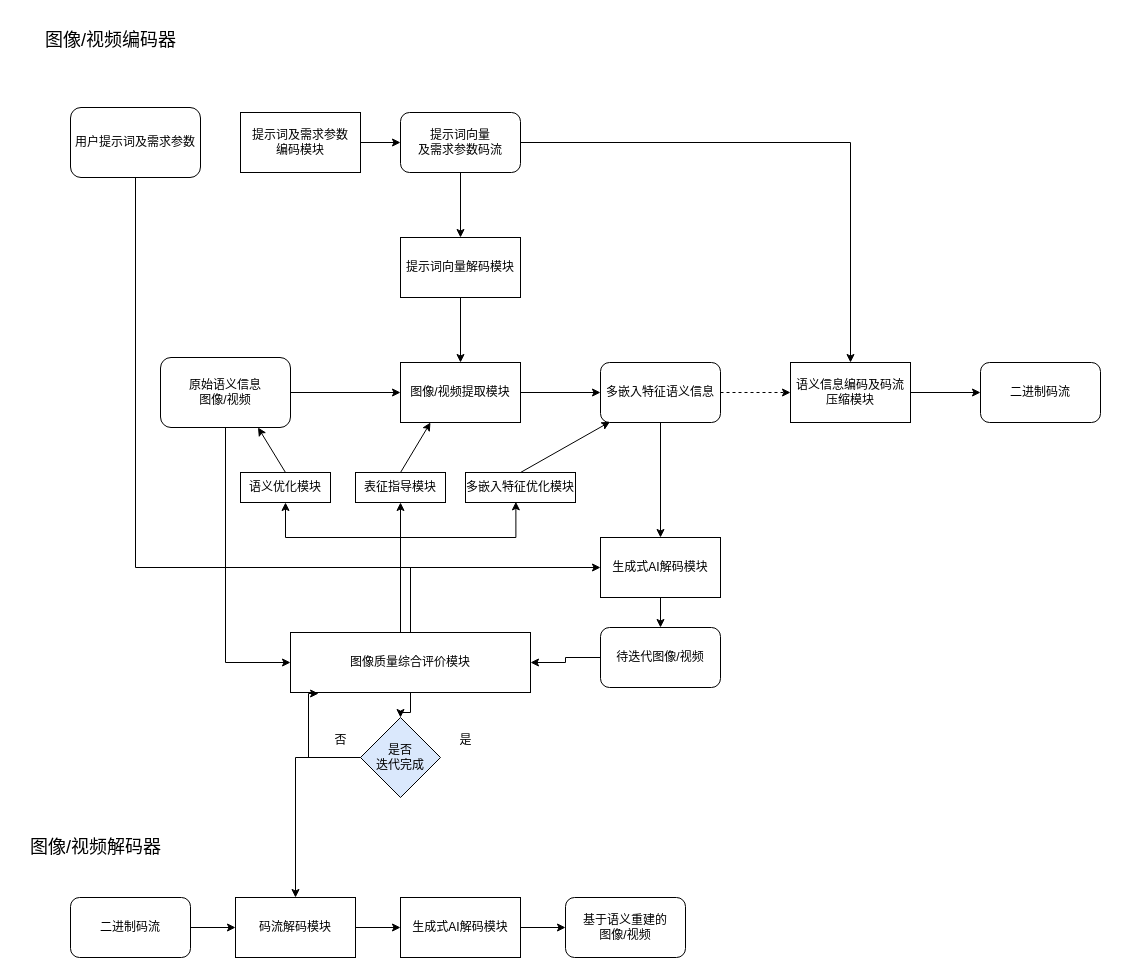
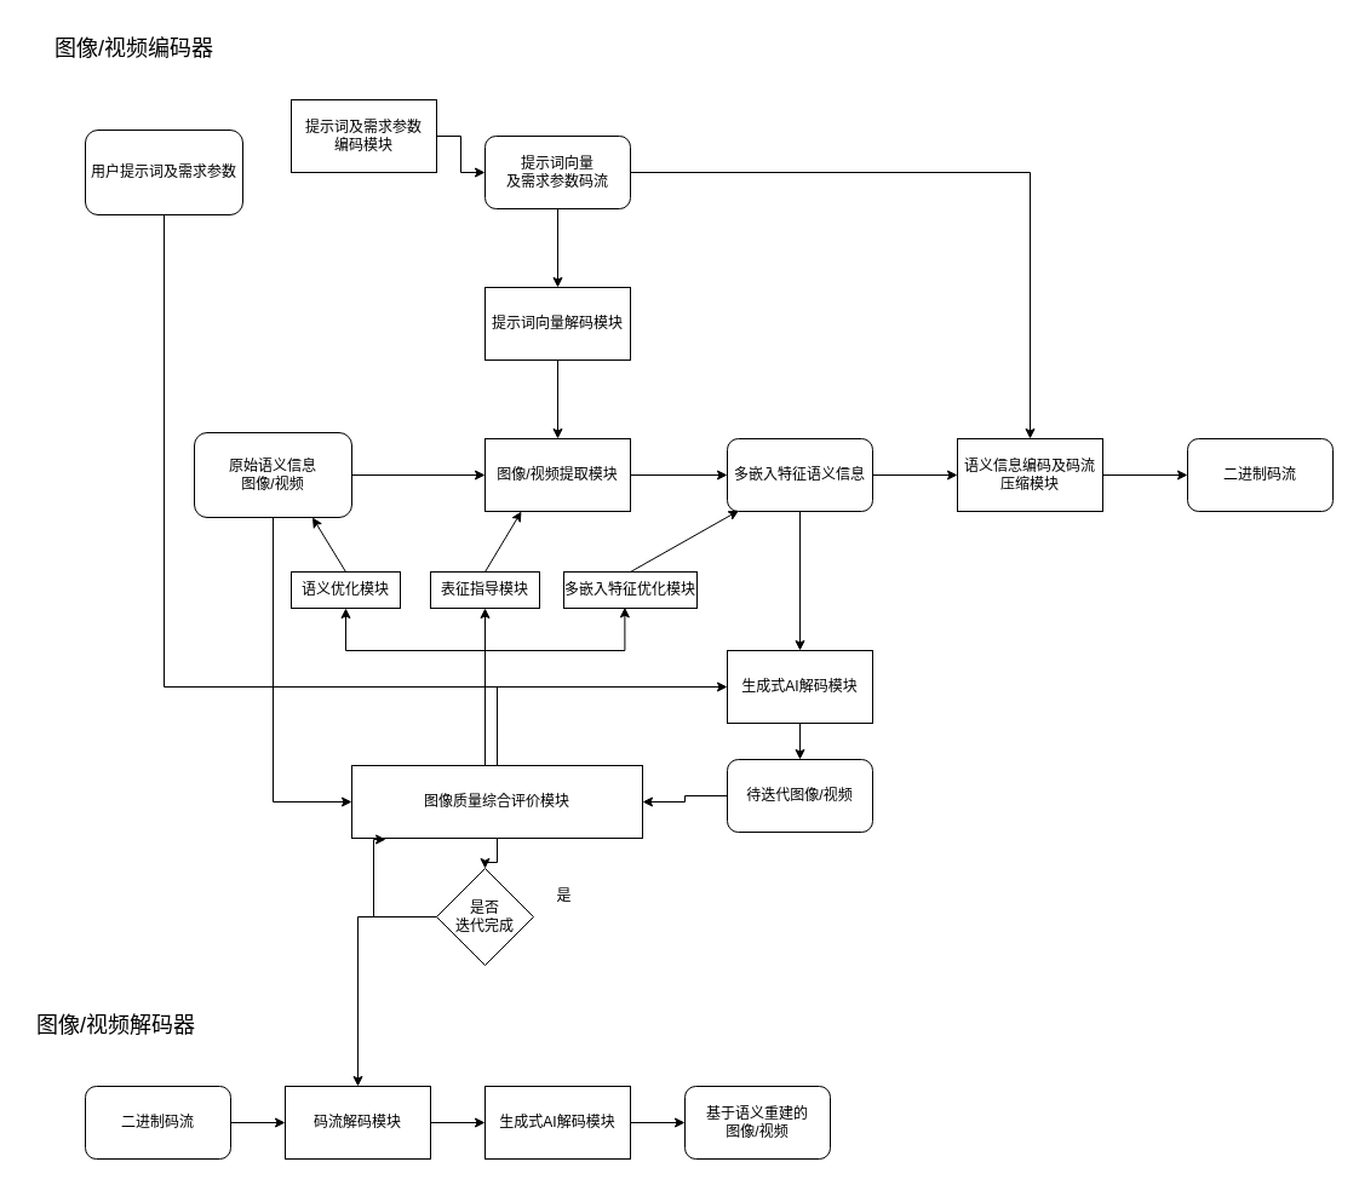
- <mxCell id="13" value="提示词及需求参数&lt;div&gt;编码模块&lt;/div&gt;" style="rounded=0;whiteSpace=wrap;html=1;" vertex="1" parent="1"><mxGeometry x="240" y="112" width="120" height="60" as="geometry" /></mxCell>
+ <mxCell id="13" value="提示词及需求参数&lt;div&gt;编码模块&lt;/div&gt;" style="rounded=0;whiteSpace=wrap;html=1;" vertex="1" parent="1"><mxGeometry x="240" y="82" width="120" height="60" as="geometry" /></mxCell>
- <mxCell id="7" style="edgeStyle=orthogonalEdgeStyle;rounded=0;orthogonalLoop=1;jettySize=auto;html=1;entryX=0;entryY=0.5;entryDx=0;entryDy=0;dashed=1;" edge="1" parent="1" source="9" target="20"><mxGeometry relative="1" as="geometry" /></mxCell>
+ <mxCell id="7" style="edgeStyle=orthogonalEdgeStyle;rounded=0;orthogonalLoop=1;jettySize=auto;html=1;entryX=0;entryY=0.5;entryDx=0;entryDy=0;" edge="1" parent="1" source="9" target="20"><mxGeometry relative="1" as="geometry" /></mxCell>
- <mxCell id="49" value="否" style="text;html=1;align=center;verticalAlign=middle;resizable=0;points=[];autosize=1;strokeColor=none;fillColor=none;" vertex="1" parent="1"><mxGeometry x="320" y="725" width="40" height="30" as="geometry" /></mxCell>
- <mxCell id="47" value="是否&lt;div&gt;迭代完成&lt;/div&gt;" style="rhombus;whiteSpace=wrap;html=1;fillColor=#dae8fc;" vertex="1" parent="1"><mxGeometry x="360" y="717" width="80" height="80" as="geometry" /></mxCell>
+ <mxCell id="47" value="是否&lt;div&gt;迭代完成&lt;/div&gt;" style="rhombus;whiteSpace=wrap;html=1;" vertex="1" parent="1"><mxGeometry x="360" y="717" width="80" height="80" as="geometry" /></mxCell>
